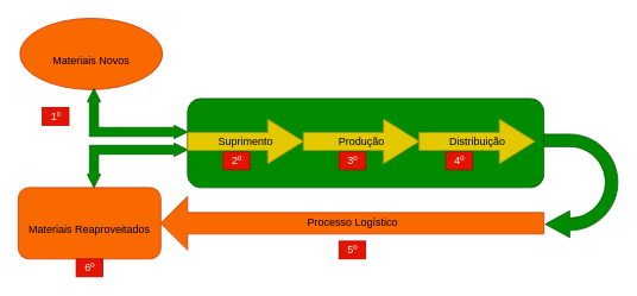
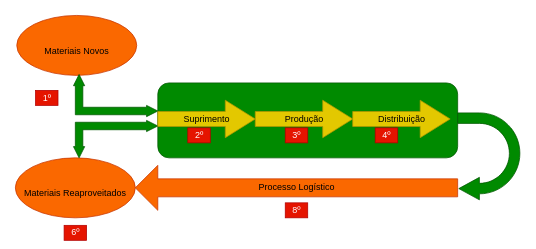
- <mxCell id="3" value="&lt;br&gt;Materiais Reaproveitados" style="whiteSpace=wrap;html=1;fillColor=#fa6800;strokeColor=#C73500;fontColor=#000000;rounded=1;" vertex="1" parent="1"><mxGeometry x="20" y="210" width="160" height="80" as="geometry" /></mxCell>
+ <mxCell id="3" value="&lt;br&gt;Materiais Reaproveitados" style="ellipse;whiteSpace=wrap;html=1;fillColor=#fa6800;strokeColor=#C73500;fontColor=#000000;" vertex="1" parent="1"><mxGeometry x="20" y="210" width="160" height="80" as="geometry" /></mxCell>
- <mxCell id="15" value="5º" style="text;html=1;align=center;verticalAlign=middle;resizable=0;points=[];autosize=1;strokeColor=#B20000;fillColor=#e51400;fontColor=#ffffff;" vertex="1" parent="1"><mxGeometry x="380" y="270" width="30" height="20" as="geometry" /></mxCell>
+ <mxCell id="15" value="8º" style="text;html=1;align=center;verticalAlign=middle;resizable=0;points=[];autosize=1;strokeColor=#B20000;fillColor=#e51400;fontColor=#ffffff;" vertex="1" parent="1"><mxGeometry x="380" y="270" width="30" height="20" as="geometry" /></mxCell>
- <mxCell id="17" value="6º" style="text;html=1;align=center;verticalAlign=middle;resizable=0;points=[];autosize=1;strokeColor=#B20000;fillColor=#e51400;fontColor=#ffffff;" vertex="1" parent="1"><mxGeometry x="85" y="290" width="30" height="20" as="geometry" /></mxCell>
+ <mxCell id="17" value="6º" style="text;html=1;align=center;verticalAlign=middle;resizable=0;points=[];autosize=1;strokeColor=#B20000;fillColor=#e51400;fontColor=#ffffff;" vertex="1" parent="1"><mxGeometry x="85" y="300" width="30" height="20" as="geometry" /></mxCell>
